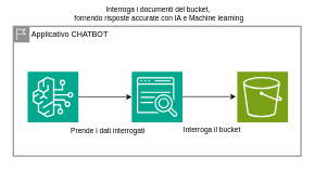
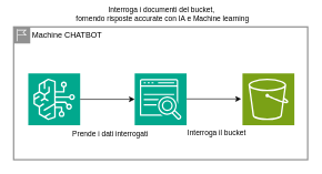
- <mxCell id="2" value="Applicativo CHATBOT" style="shape=mxgraph.ibm.box;prType=region;fontStyle=0;verticalAlign=top;align=left;spacingLeft=32;spacingTop=4;fillColor=none;rounded=0;whiteSpace=wrap;html=1;strokeColor=#919191;strokeWidth=2;dashed=0;container=1;spacing=-4;collapsible=0;expand=0;recursiveResize=0;" vertex="1" parent="1"><mxGeometry x="20" y="40" width="442" height="200" as="geometry" /></mxCell>
+ <mxCell id="2" value="Machine CHATBOT" style="shape=mxgraph.ibm.box;prType=region;fontStyle=0;verticalAlign=top;align=left;spacingLeft=32;spacingTop=4;fillColor=none;rounded=0;whiteSpace=wrap;html=1;strokeColor=#919191;strokeWidth=2;dashed=0;container=1;spacing=-4;collapsible=0;expand=0;recursiveResize=0;" vertex="1" parent="1"><mxGeometry x="20" y="40" width="442" height="200" as="geometry" /></mxCell>
